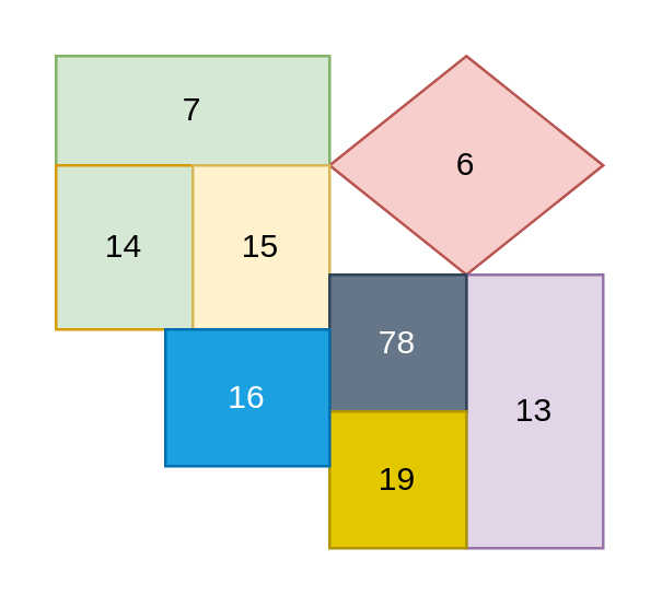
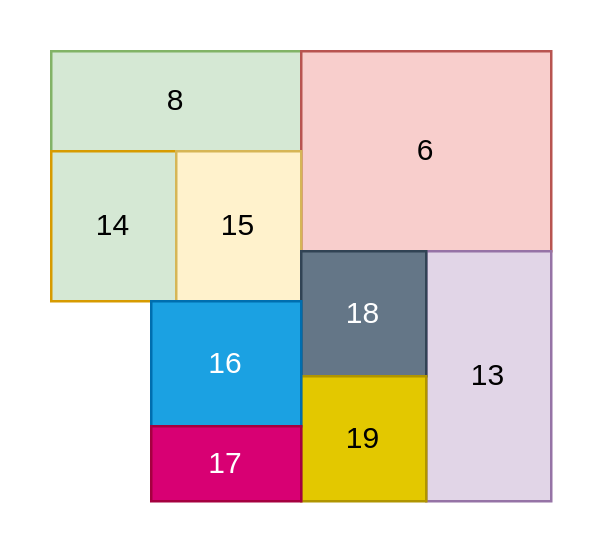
- <mxCell id="2" value="7" style="rounded=0;whiteSpace=wrap;html=1;fillColor=#d5e8d4;strokeColor=#82b366;" parent="1" vertex="1"><mxGeometry x="20" y="20" width="100" height="40" as="geometry" /></mxCell>
+ <mxCell id="2" value="8" style="rounded=0;whiteSpace=wrap;html=1;fillColor=#d5e8d4;strokeColor=#82b366;" parent="1" vertex="1"><mxGeometry x="20" y="20" width="100" height="40" as="geometry" /></mxCell>
- <mxCell id="3" value="6" style="rhombus;whiteSpace=wrap;html=1;fillColor=#f8cecc;strokeColor=#b85450;" parent="1" vertex="1"><mxGeometry x="120" y="20" width="100" height="80" as="geometry" /></mxCell>
+ <mxCell id="3" value="6" style="rounded=0;whiteSpace=wrap;html=1;fillColor=#f8cecc;strokeColor=#b85450;" parent="1" vertex="1"><mxGeometry x="120" y="20" width="100" height="80" as="geometry" /></mxCell>
- <mxCell id="7" value="78" style="rounded=0;whiteSpace=wrap;html=1;fillColor=#647687;fontColor=#ffffff;strokeColor=#314354;" parent="1" vertex="1"><mxGeometry x="120" y="100" width="50" height="50" as="geometry" /></mxCell>
+ <mxCell id="7" value="18" style="rounded=0;whiteSpace=wrap;html=1;fillColor=#647687;fontColor=#ffffff;strokeColor=#314354;" parent="1" vertex="1"><mxGeometry x="120" y="100" width="50" height="50" as="geometry" /></mxCell>
+ <mxCell id="10" value="17" style="rounded=0;whiteSpace=wrap;html=1;fillColor=#d80073;fontColor=#ffffff;strokeColor=#A50040;" parent="1" vertex="1"><mxGeometry x="60" y="170" width="60" height="30" as="geometry" /></mxCell>
